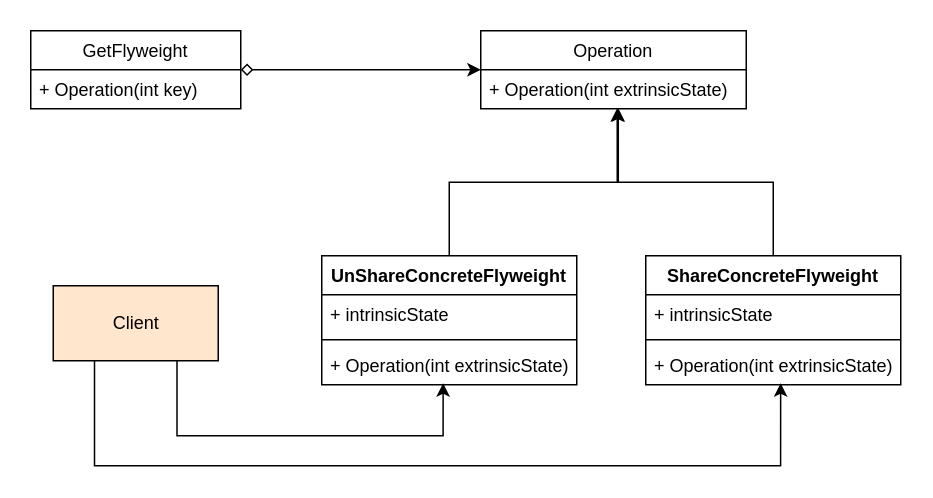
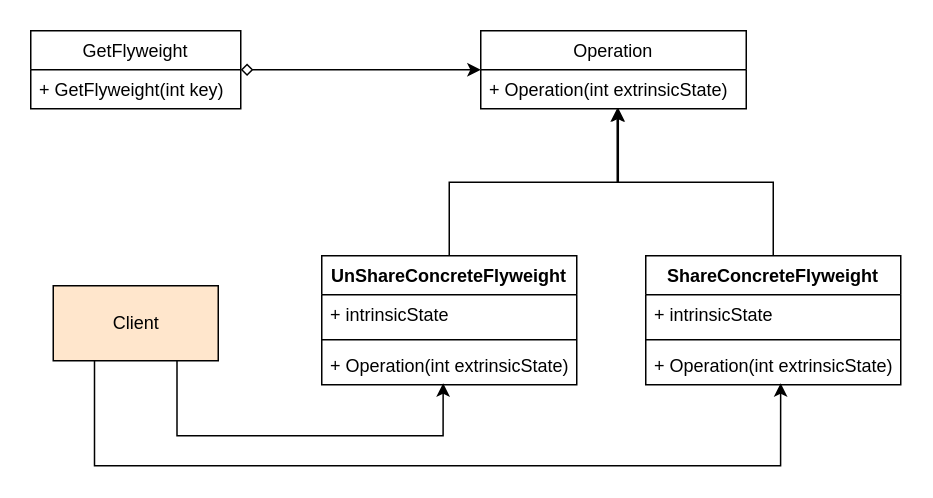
- <mxCell id="4" value="+ Operation(int key)" style="text;strokeColor=none;fillColor=none;align=left;verticalAlign=top;spacingLeft=4;spacingRight=4;overflow=hidden;rotatable=0;points=[[0,0.5],[1,0.5]];portConstraint=eastwest;" vertex="1" parent="3"><mxGeometry y="26" width="140" height="26" as="geometry" /></mxCell>
+ <mxCell id="4" value="+ GetFlyweight(int key)" style="text;strokeColor=none;fillColor=none;align=left;verticalAlign=top;spacingLeft=4;spacingRight=4;overflow=hidden;rotatable=0;points=[[0,0.5],[1,0.5]];portConstraint=eastwest;" vertex="1" parent="3"><mxGeometry y="26" width="140" height="26" as="geometry" /></mxCell>
